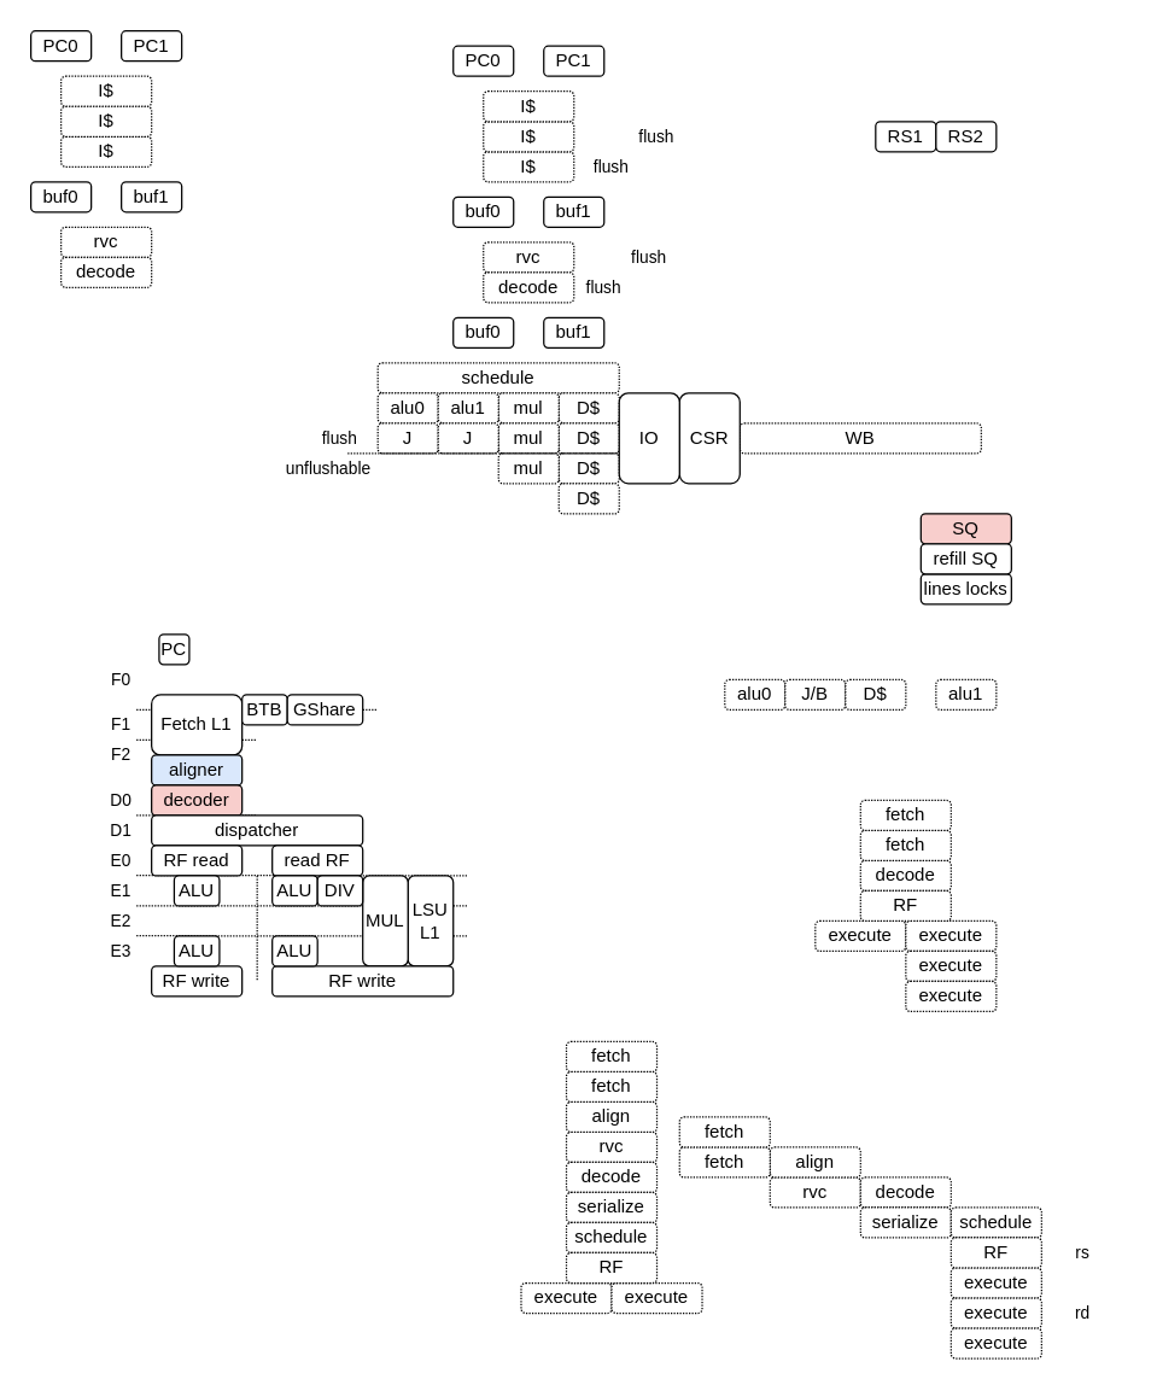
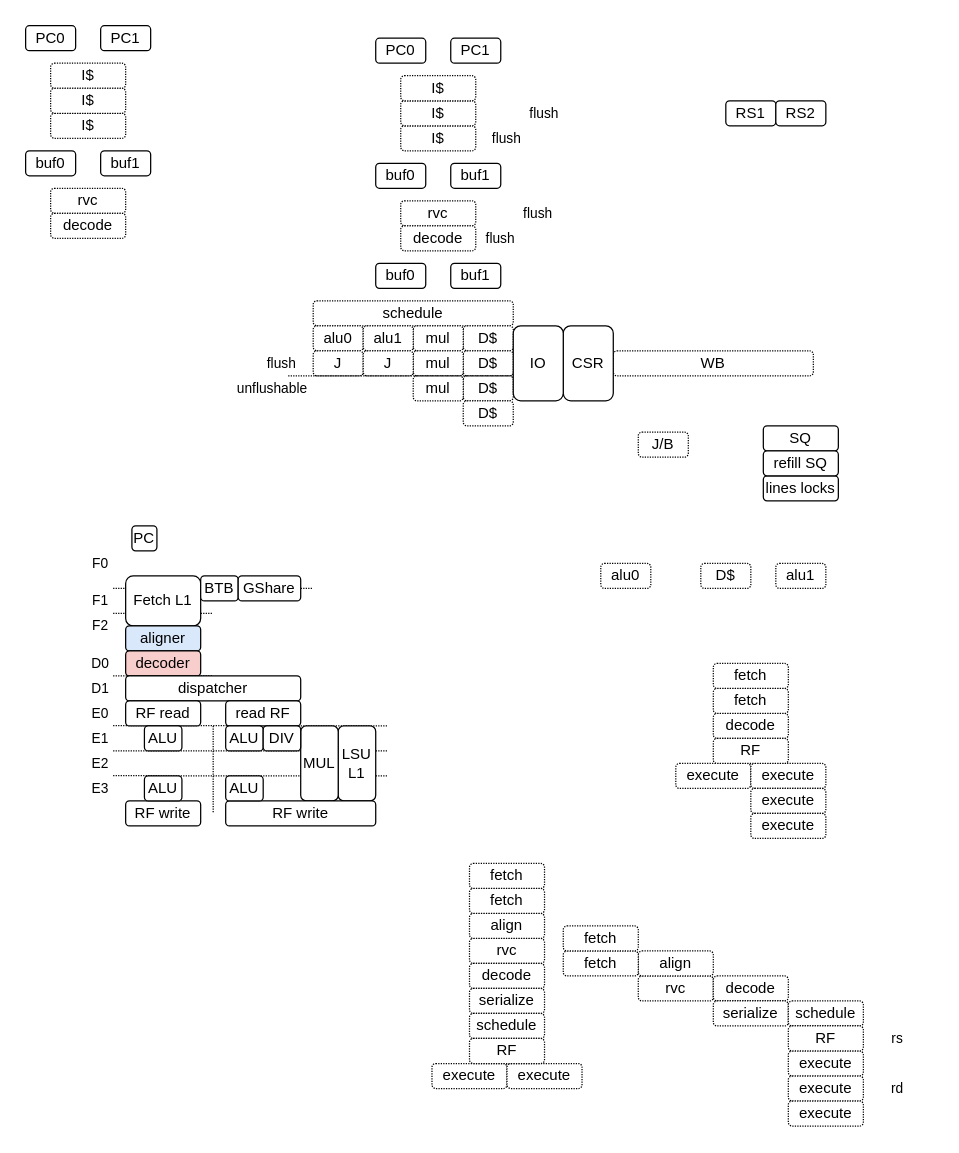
- <mxCell id="37" value="&lt;span style=&quot;font-size: 12px;&quot;&gt;SQ&lt;/span&gt;" style="rounded=1;whiteSpace=wrap;html=1;fontSize=8;strokeWidth=1;fillColor=#f8cecc;" parent="1" vertex="1"><mxGeometry x="610" y="340" width="60" height="20" as="geometry" /></mxCell>
+ <mxCell id="37" value="&lt;span style=&quot;font-size: 12px;&quot;&gt;SQ&lt;/span&gt;" style="rounded=1;whiteSpace=wrap;html=1;fontSize=8;strokeWidth=1;" parent="1" vertex="1"><mxGeometry x="610" y="340" width="60" height="20" as="geometry" /></mxCell>
- <mxCell id="65" value="&lt;span style=&quot;font-size: 12px;&quot;&gt;J/B&lt;/span&gt;" style="rounded=1;whiteSpace=wrap;html=1;fontSize=8;strokeWidth=1;dashed=1;dashPattern=1 1;" parent="1" vertex="1"><mxGeometry x="520" y="450" width="40" height="20" as="geometry" /></mxCell>
+ <mxCell id="65" value="&lt;span style=&quot;font-size: 12px;&quot;&gt;J/B&lt;/span&gt;" style="rounded=1;whiteSpace=wrap;html=1;fontSize=8;strokeWidth=1;dashed=1;dashPattern=1 1;" parent="1" vertex="1"><mxGeometry x="510" y="345" width="40" height="20" as="geometry" /></mxCell>
